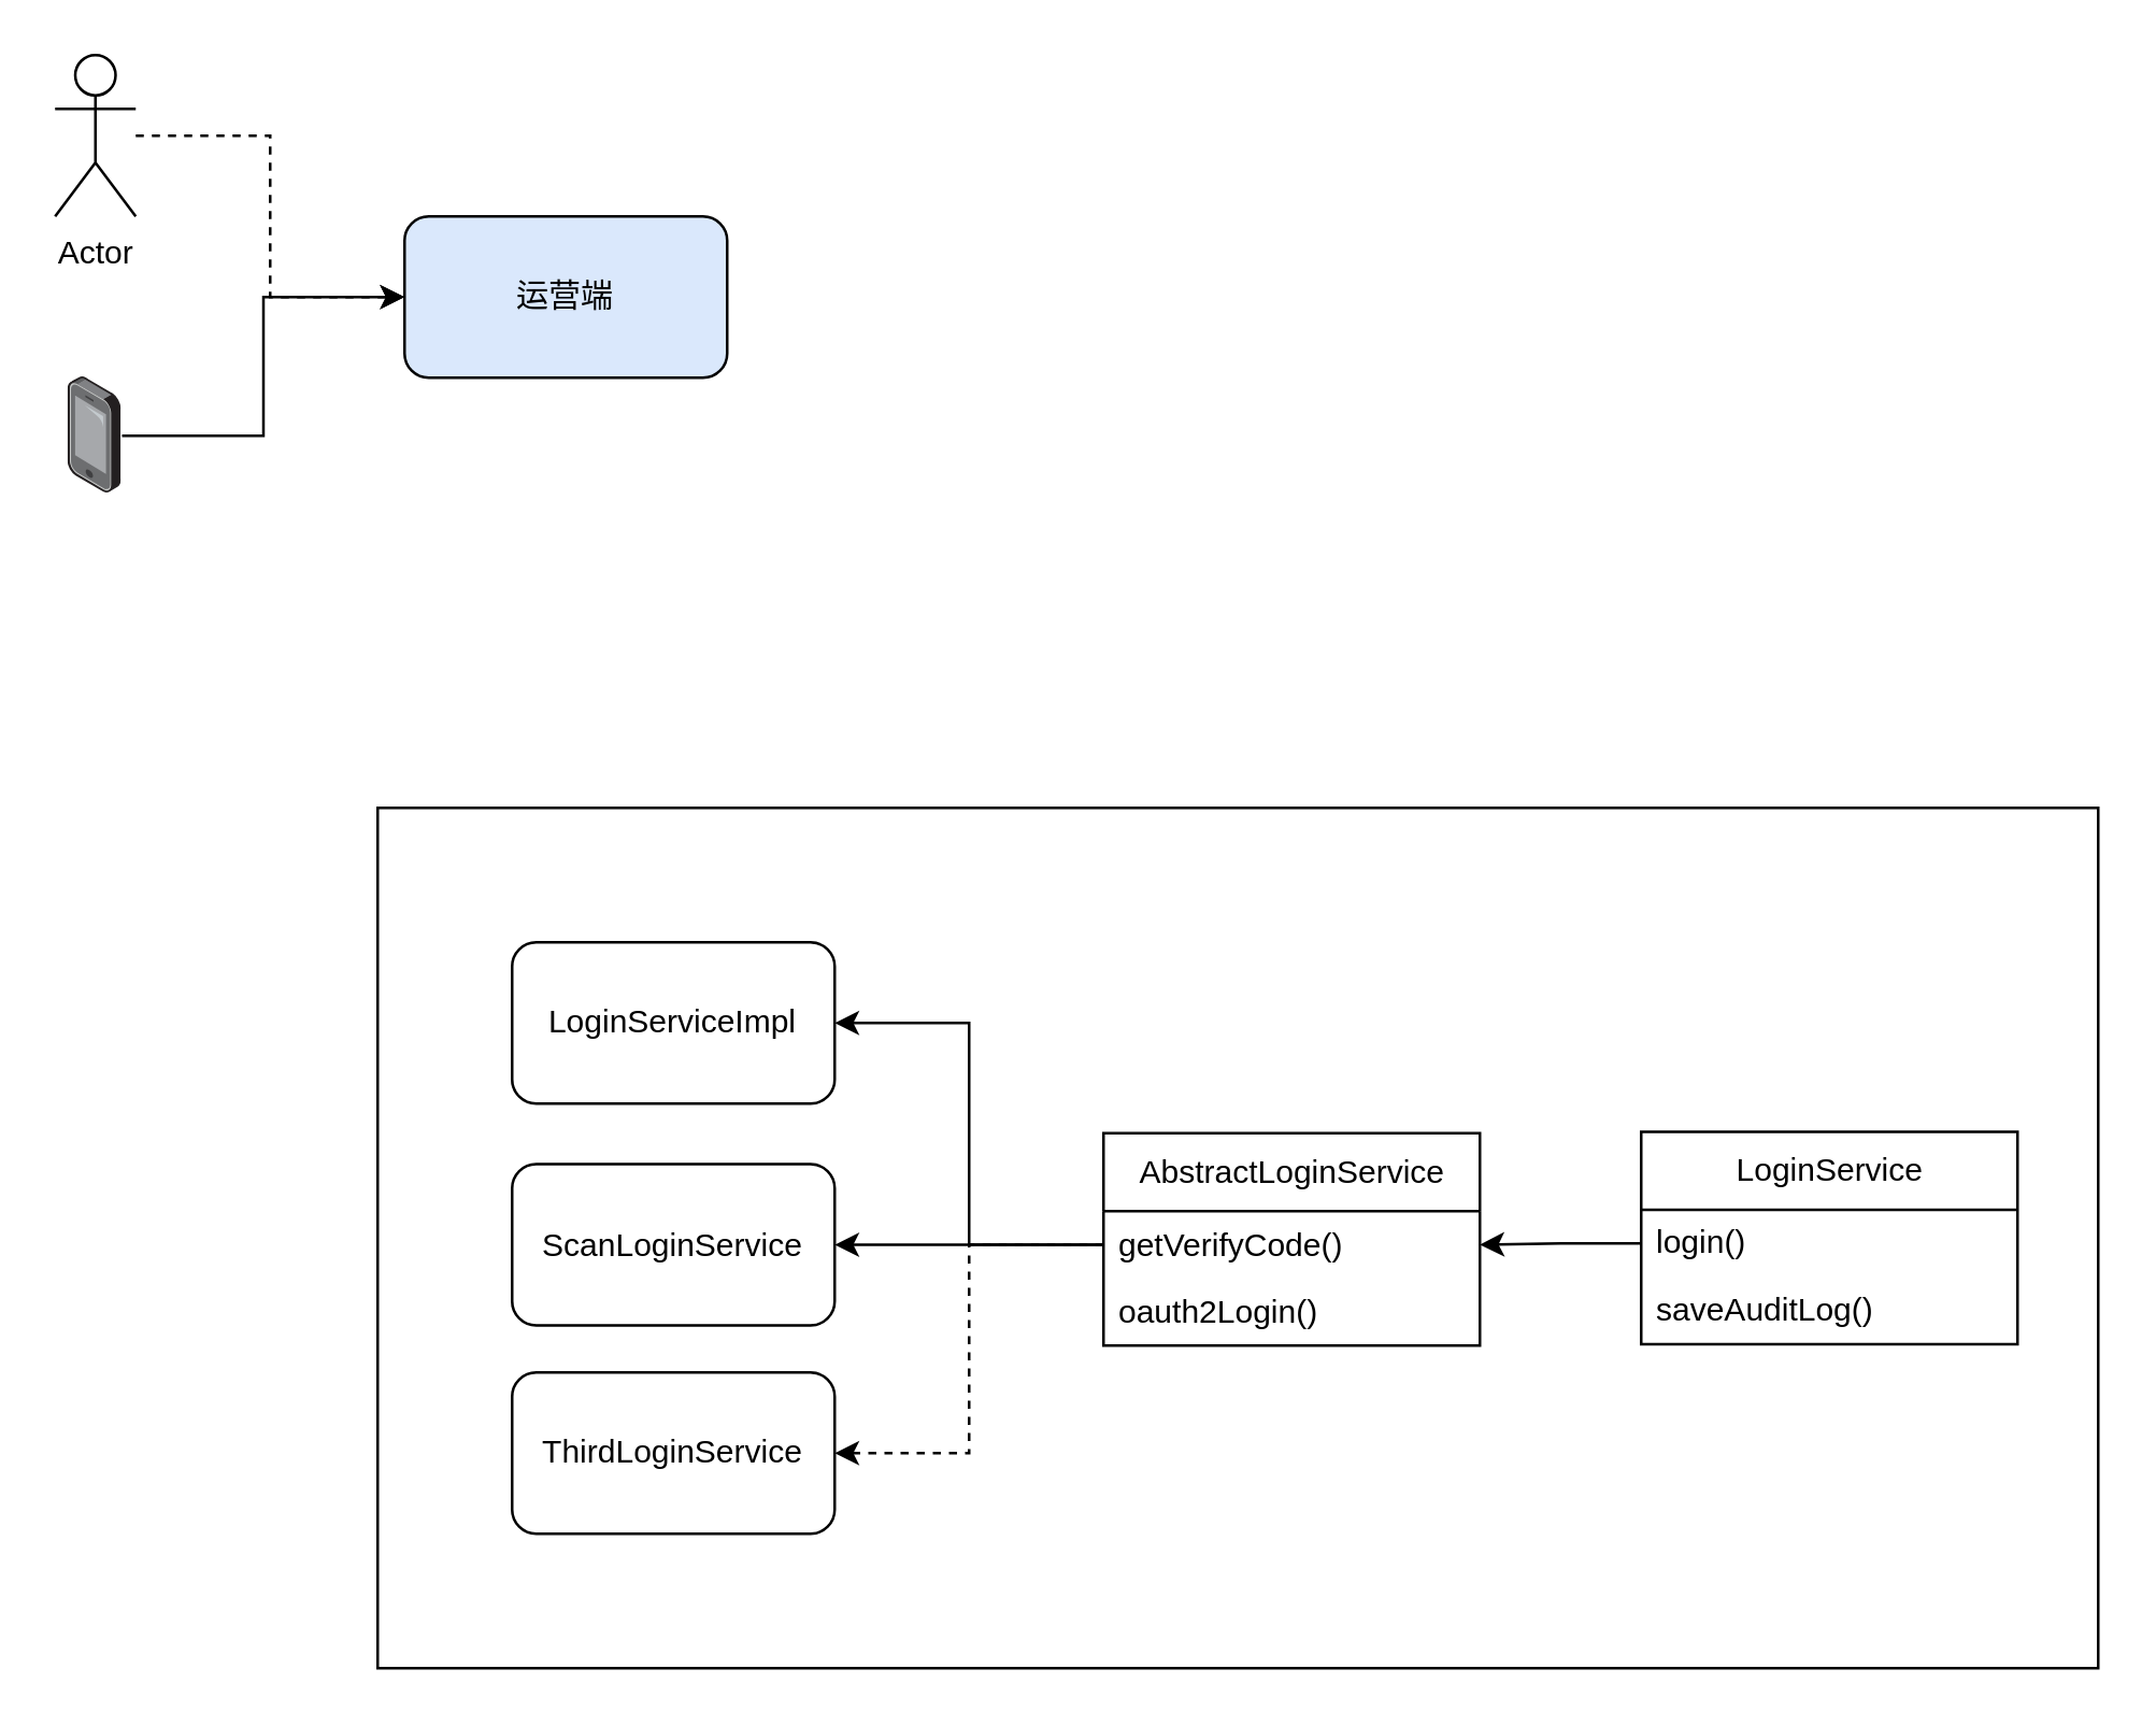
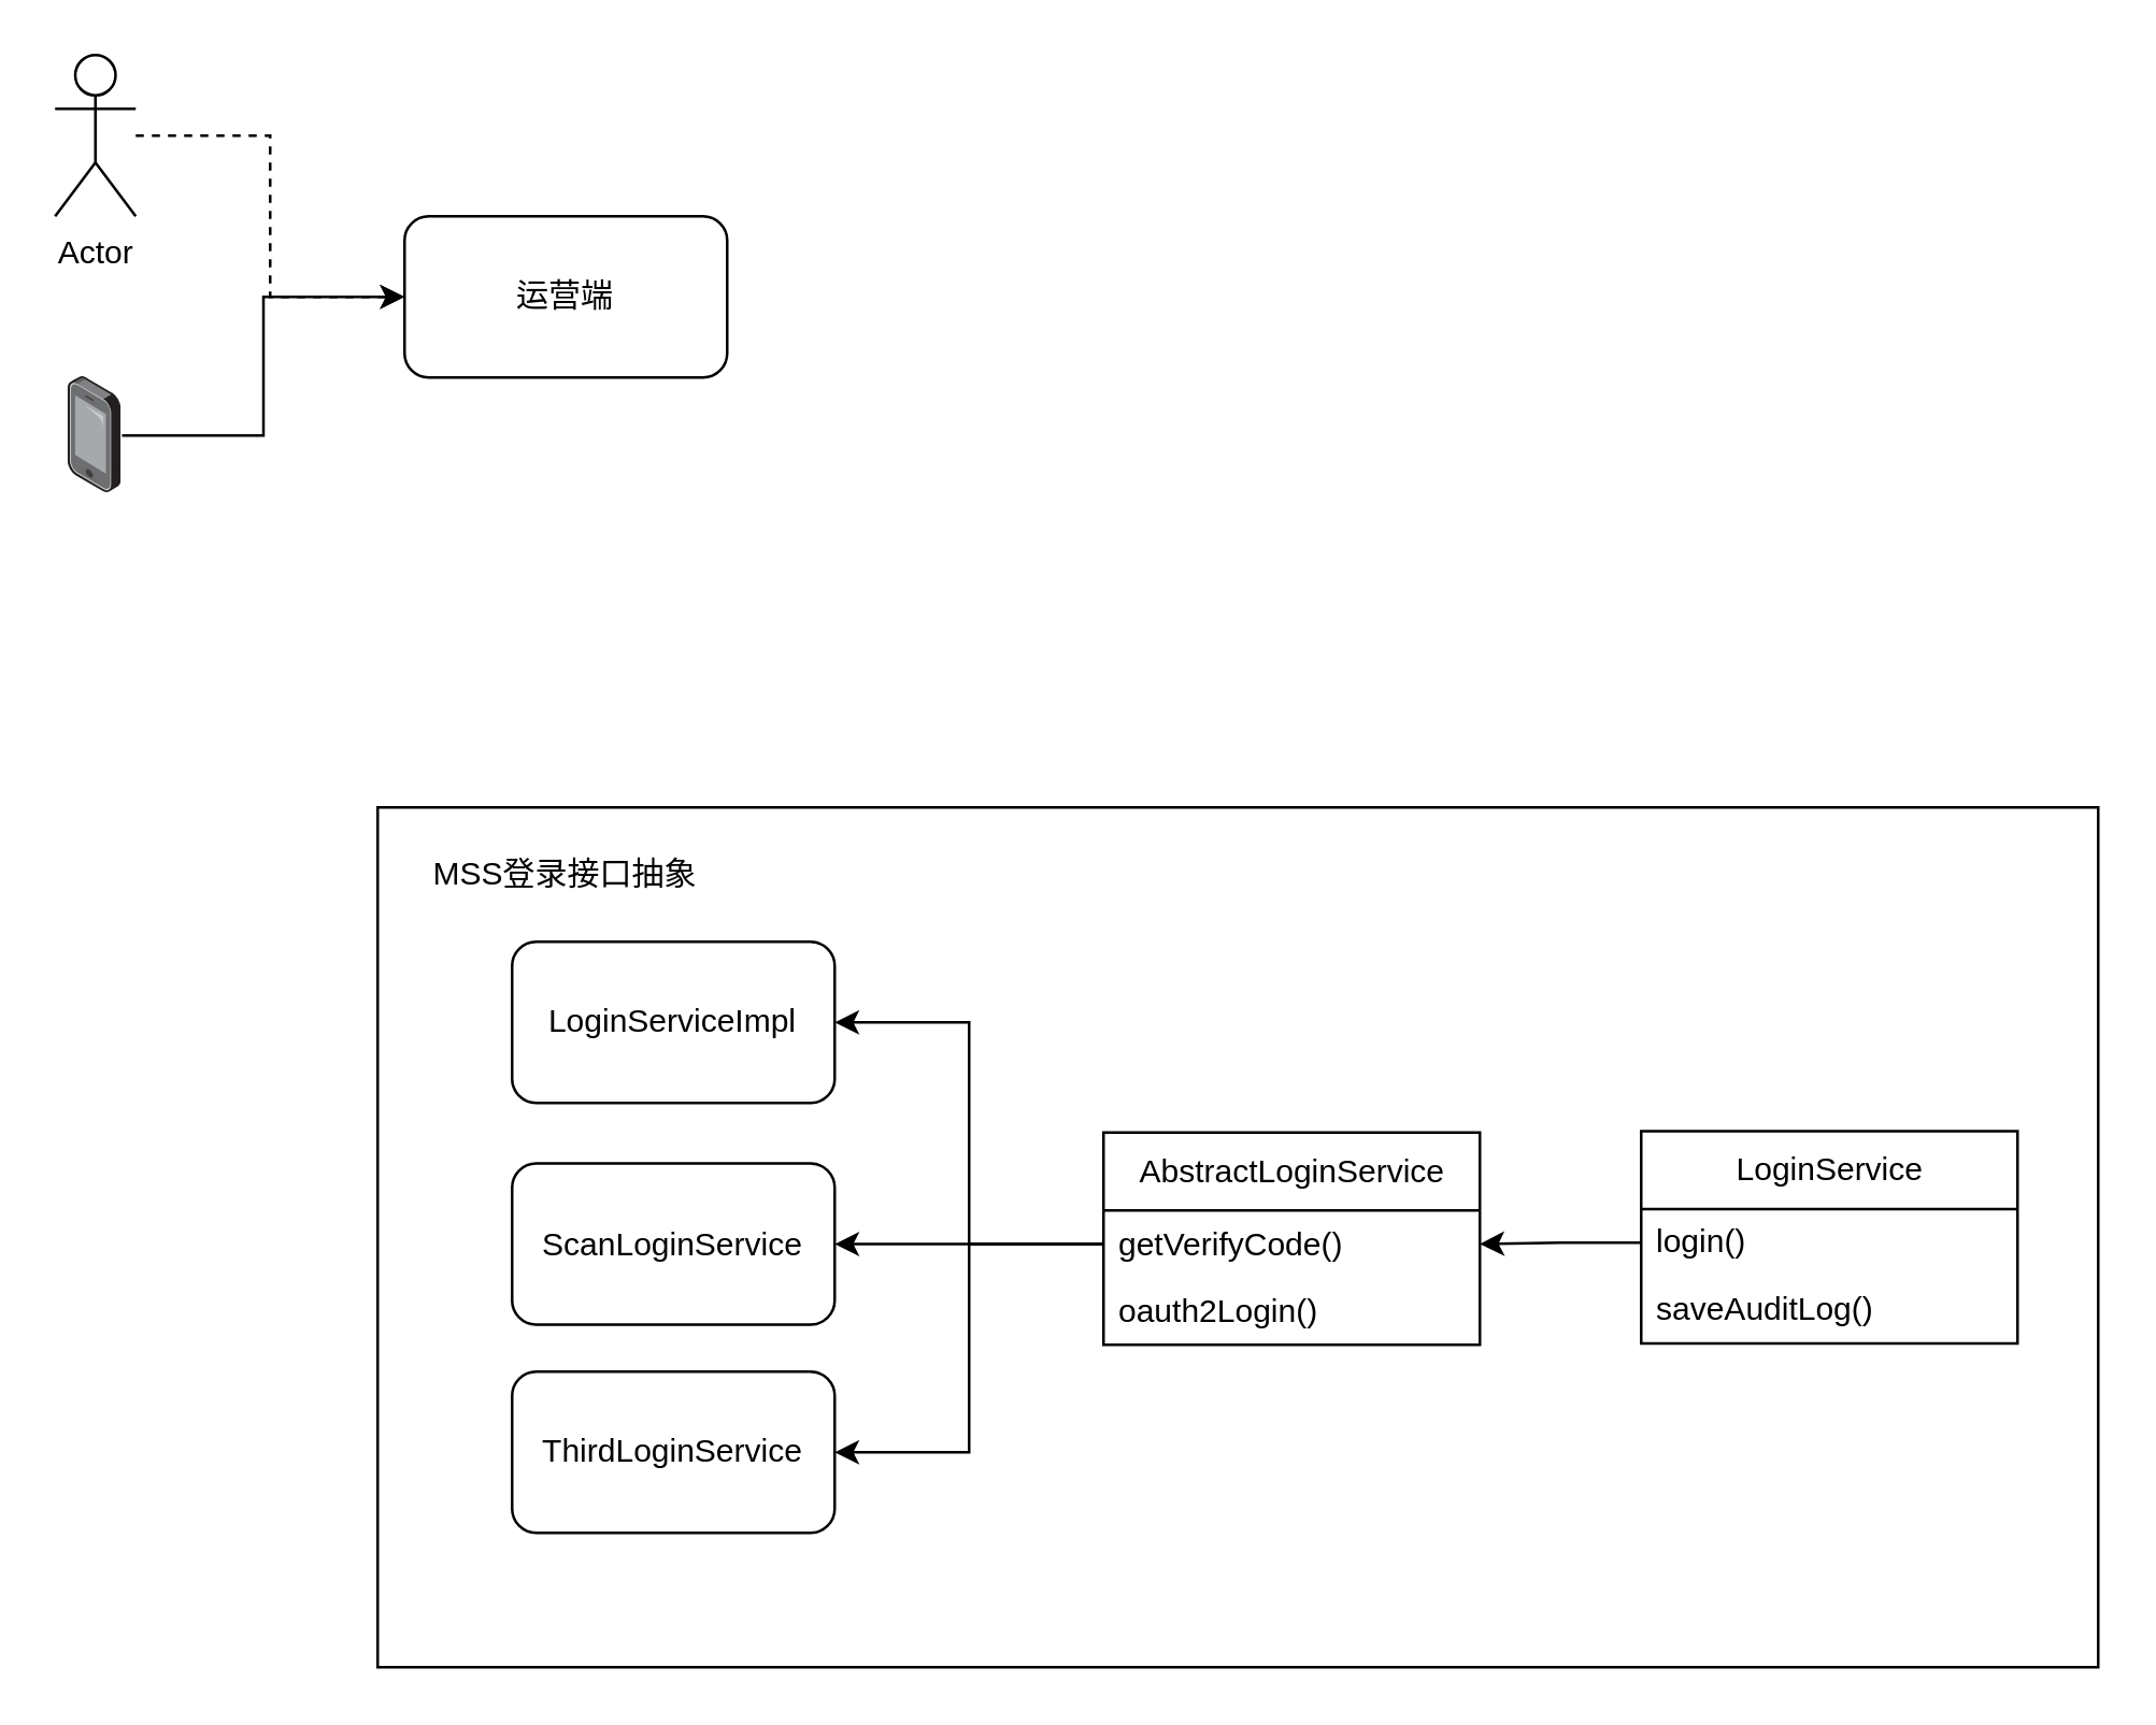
- <mxCell id="3" value="运营端" style="rounded=1;whiteSpace=wrap;html=1;fillColor=#dae8fc;" vertex="1" parent="1"><mxGeometry x="150" y="80" width="120" height="60" as="geometry" /></mxCell>
+ <mxCell id="3" value="运营端" style="rounded=1;whiteSpace=wrap;html=1;" vertex="1" parent="1"><mxGeometry x="150" y="80" width="120" height="60" as="geometry" /></mxCell>
+ <mxCell id="17" value="MSS登录接口抽象" style="text;html=1;strokeColor=none;fillColor=none;align=center;verticalAlign=middle;whiteSpace=wrap;rounded=0;" vertex="1" parent="1"><mxGeometry x="150" y="310" width="120" height="30" as="geometry" /></mxCell>
- <mxCell id="16" style="edgeStyle=orthogonalEdgeStyle;rounded=0;orthogonalLoop=1;jettySize=auto;html=1;entryX=1;entryY=0.5;entryDx=0;entryDy=0;dashed=1;" edge="1" parent="1" source="12" target="10"><mxGeometry relative="1" as="geometry" /></mxCell>
+ <mxCell id="16" style="edgeStyle=orthogonalEdgeStyle;rounded=0;orthogonalLoop=1;jettySize=auto;html=1;entryX=1;entryY=0.5;entryDx=0;entryDy=0;" edge="1" parent="1" source="12" target="10"><mxGeometry relative="1" as="geometry" /></mxCell>
